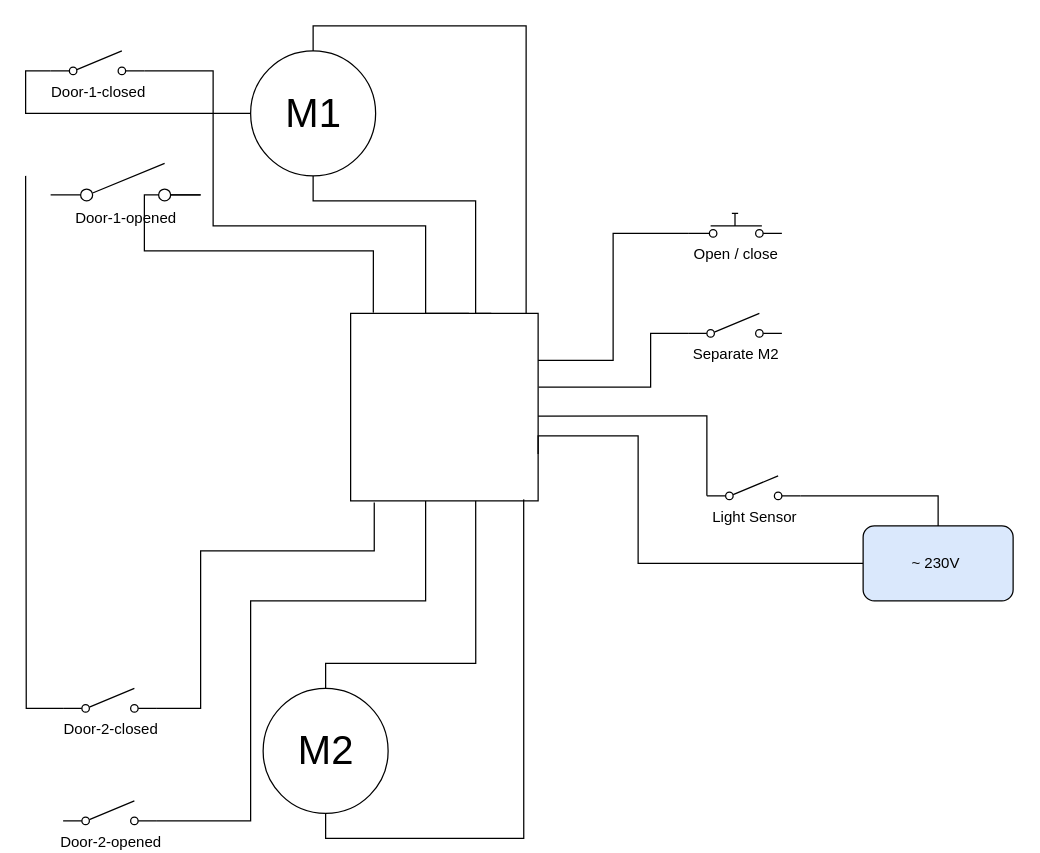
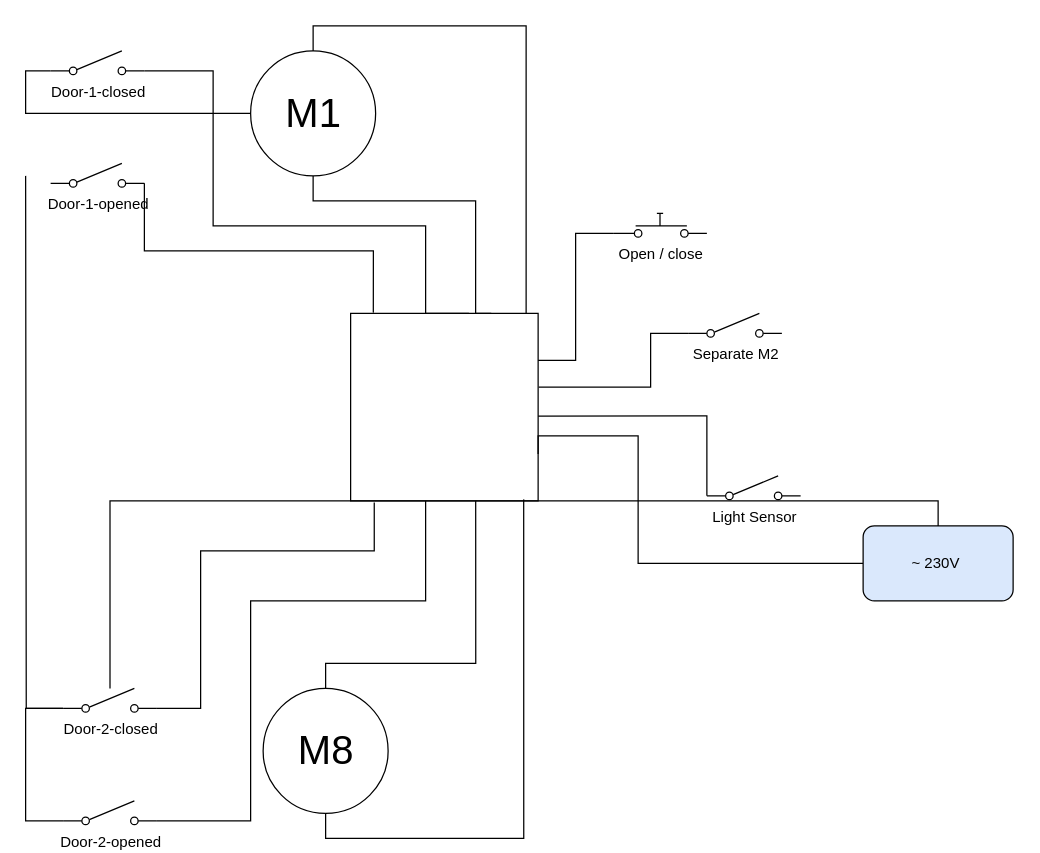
- <mxCell id="8" value="Door-1-opened" style="pointerEvents=1;verticalLabelPosition=bottom;shadow=0;dashed=0;align=center;html=1;verticalAlign=top;shape=mxgraph.electrical.electro-mechanical.simple_switch;" vertex="1" parent="1"><mxGeometry x="40" y="130" width="120" height="30" as="geometry" /></mxCell>
+ <mxCell id="8" value="Door-1-opened" style="pointerEvents=1;verticalLabelPosition=bottom;shadow=0;dashed=0;align=center;html=1;verticalAlign=top;shape=mxgraph.electrical.electro-mechanical.simple_switch;" vertex="1" parent="1"><mxGeometry x="40" y="130" width="75" height="19" as="geometry" /></mxCell>
- <mxCell id="16" value="Open / close" style="pointerEvents=1;verticalLabelPosition=bottom;shadow=0;dashed=0;align=center;html=1;verticalAlign=top;shape=mxgraph.electrical.electro-mechanical.push_switch_no;" vertex="1" parent="1"><mxGeometry x="550" y="170" width="75" height="19" as="geometry" /></mxCell>
+ <mxCell id="16" value="Open / close" style="pointerEvents=1;verticalLabelPosition=bottom;shadow=0;dashed=0;align=center;html=1;verticalAlign=top;shape=mxgraph.electrical.electro-mechanical.push_switch_no;" vertex="1" parent="1"><mxGeometry x="490" y="170" width="75" height="19" as="geometry" /></mxCell>
- <mxCell id="26" style="edgeStyle=orthogonalEdgeStyle;rounded=0;orthogonalLoop=1;jettySize=auto;html=1;exitX=0.5;exitY=0;exitDx=0;exitDy=0;entryX=1;entryY=0.84;entryDx=0;entryDy=0;entryPerimeter=0;endArrow=none;endFill=0;strokeColor=#000000;" edge="1" parent="1" source="28" target="25"><mxGeometry relative="1" as="geometry" /></mxCell>
+ <mxCell id="26" style="edgeStyle=orthogonalEdgeStyle;rounded=0;orthogonalLoop=1;jettySize=auto;html=1;exitX=0.5;exitY=0;exitDx=0;exitDy=0;endArrow=none;endFill=0;strokeColor=#000000;" edge="1" parent="1" source="28" target="11"><mxGeometry relative="1" as="geometry" /></mxCell>
- <mxCell id="23" value="M2" style="verticalLabelPosition=middle;shadow=0;dashed=0;align=center;html=1;verticalAlign=middle;strokeWidth=1;shape=ellipse;fontSize=32;perimeter=ellipsePerimeter;" vertex="1" parent="1"><mxGeometry x="210" y="550" width="100" height="100" as="geometry" /></mxCell>
+ <mxCell id="23" value="M8" style="verticalLabelPosition=middle;shadow=0;dashed=0;align=center;html=1;verticalAlign=middle;strokeWidth=1;shape=ellipse;fontSize=32;perimeter=ellipsePerimeter;" vertex="1" parent="1"><mxGeometry x="210" y="550" width="100" height="100" as="geometry" /></mxCell>
+ <mxCell id="13" style="edgeStyle=orthogonalEdgeStyle;rounded=0;orthogonalLoop=1;jettySize=auto;html=1;exitX=0;exitY=0.84;exitDx=0;exitDy=0;exitPerimeter=0;entryX=0;entryY=0.84;entryDx=0;entryDy=0;entryPerimeter=0;endArrow=none;endFill=0;" edge="1" parent="1" source="14" target="11"><mxGeometry relative="1" as="geometry"><Array as="points"><mxPoint x="20" y="656" /><mxPoint x="20" y="566" /></Array></mxGeometry></mxCell>
